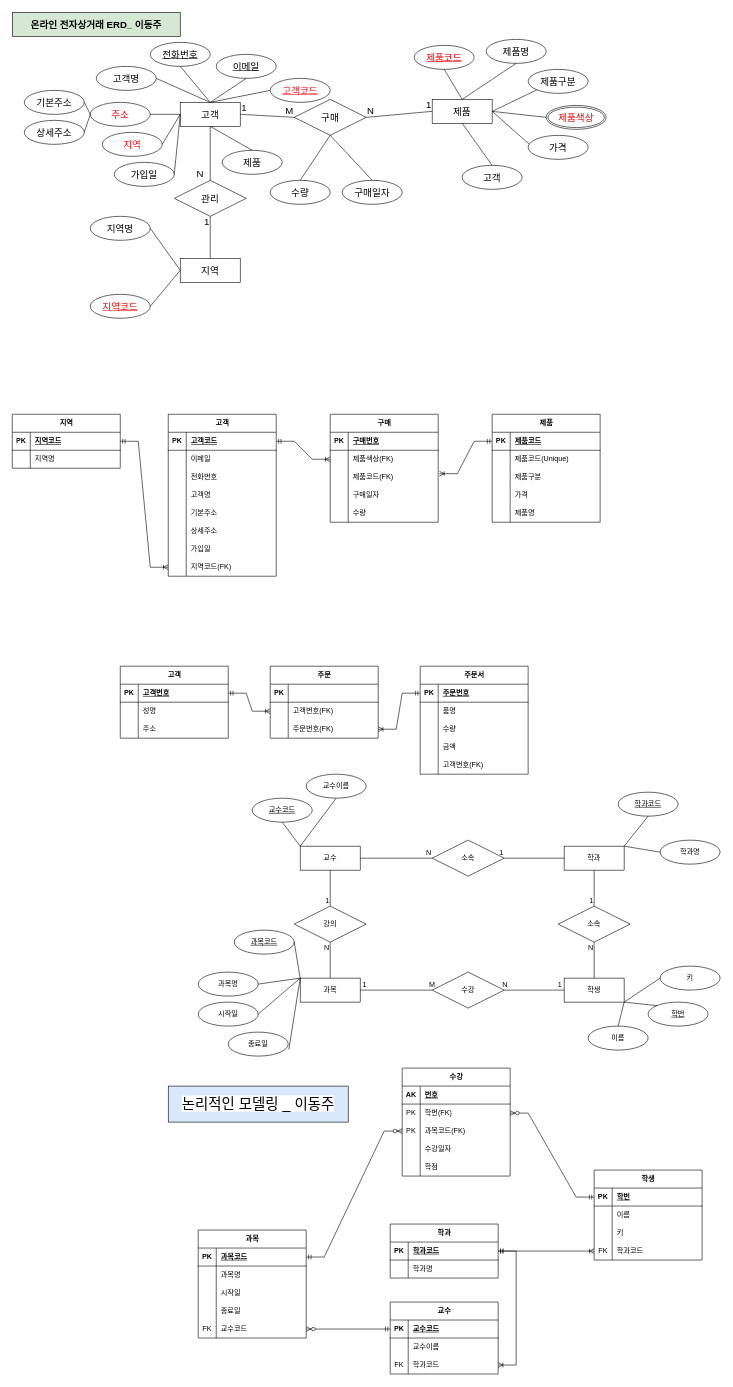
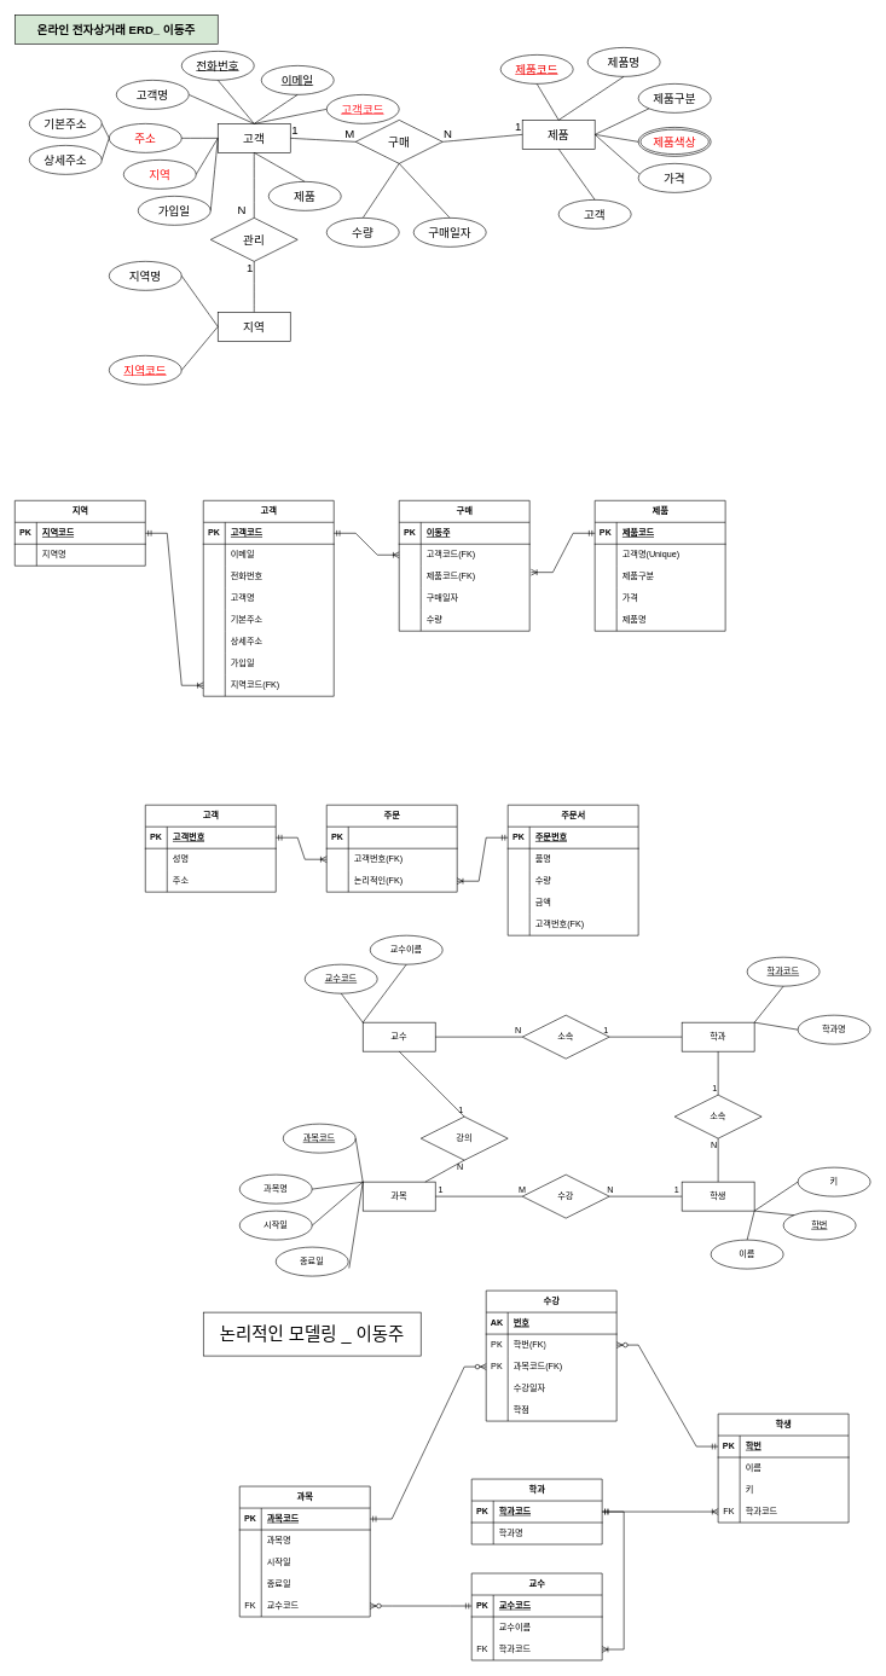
- <mxCell id="31" value="제품색상" style="ellipse;shape=doubleEllipse;margin=3;whiteSpace=wrap;html=1;align=center;fontSize=16;fontColor=#f50505;" parent="1" vertex="1"><mxGeometry x="910" y="175" width="100" height="40" as="geometry" /></mxCell>
+ <mxCell id="31" value="제품색상" style="ellipse;shape=doubleEllipse;margin=3;whiteSpace=wrap;html=1;align=center;fontSize=16;fontColor=#f50505;" parent="1" vertex="1"><mxGeometry x="880" y="175" width="100" height="40" as="geometry" /></mxCell>
- <mxCell id="94" value="구매번호" style="shape=partialRectangle;connectable=0;fillColor=none;top=0;left=0;bottom=0;right=0;align=left;spacingLeft=6;fontStyle=5;overflow=hidden;whiteSpace=wrap;html=1;" parent="92" vertex="1"><mxGeometry x="30" width="150" height="30" as="geometry"><mxRectangle width="150" height="30" as="alternateBounds" /></mxGeometry></mxCell>
+ <mxCell id="94" value="이동주" style="shape=partialRectangle;connectable=0;fillColor=none;top=0;left=0;bottom=0;right=0;align=left;spacingLeft=6;fontStyle=5;overflow=hidden;whiteSpace=wrap;html=1;" parent="92" vertex="1"><mxGeometry x="30" width="150" height="30" as="geometry"><mxRectangle width="150" height="30" as="alternateBounds" /></mxGeometry></mxCell>
- <mxCell id="97" value="제품색상(FK)" style="shape=partialRectangle;connectable=0;fillColor=none;top=0;left=0;bottom=0;right=0;align=left;spacingLeft=6;overflow=hidden;whiteSpace=wrap;html=1;" parent="95" vertex="1"><mxGeometry x="30" width="150" height="30" as="geometry"><mxRectangle width="150" height="30" as="alternateBounds" /></mxGeometry></mxCell>
+ <mxCell id="97" value="고객코드(FK)" style="shape=partialRectangle;connectable=0;fillColor=none;top=0;left=0;bottom=0;right=0;align=left;spacingLeft=6;overflow=hidden;whiteSpace=wrap;html=1;" parent="95" vertex="1"><mxGeometry x="30" width="150" height="30" as="geometry"><mxRectangle width="150" height="30" as="alternateBounds" /></mxGeometry></mxCell>
- <mxCell id="116" value="제품코드(Unique)" style="shape=partialRectangle;connectable=0;fillColor=none;top=0;left=0;bottom=0;right=0;align=left;spacingLeft=6;overflow=hidden;whiteSpace=wrap;html=1;" parent="114" vertex="1"><mxGeometry x="30" width="150" height="30" as="geometry"><mxRectangle width="150" height="30" as="alternateBounds" /></mxGeometry></mxCell>
+ <mxCell id="116" value="고객명(Unique)" style="shape=partialRectangle;connectable=0;fillColor=none;top=0;left=0;bottom=0;right=0;align=left;spacingLeft=6;overflow=hidden;whiteSpace=wrap;html=1;" parent="114" vertex="1"><mxGeometry x="30" width="150" height="30" as="geometry"><mxRectangle width="150" height="30" as="alternateBounds" /></mxGeometry></mxCell>
- <mxCell id="145" value="주문번호(FK)" style="shape=partialRectangle;connectable=0;fillColor=none;top=0;left=0;bottom=0;right=0;align=left;spacingLeft=6;overflow=hidden;whiteSpace=wrap;html=1;" parent="143" vertex="1"><mxGeometry x="30" width="150" height="30" as="geometry"><mxRectangle width="150" height="30" as="alternateBounds" /></mxGeometry></mxCell>
+ <mxCell id="145" value="논리적인(FK)" style="shape=partialRectangle;connectable=0;fillColor=none;top=0;left=0;bottom=0;right=0;align=left;spacingLeft=6;overflow=hidden;whiteSpace=wrap;html=1;" parent="143" vertex="1"><mxGeometry x="30" width="150" height="30" as="geometry"><mxRectangle width="150" height="30" as="alternateBounds" /></mxGeometry></mxCell>
- <mxCell id="192" value="강의" style="shape=rhombus;perimeter=rhombusPerimeter;whiteSpace=wrap;html=1;align=center;" parent="1" vertex="1"><mxGeometry x="490" y="1510" width="120" height="60" as="geometry" /></mxCell>
+ <mxCell id="192" value="강의" style="shape=rhombus;perimeter=rhombusPerimeter;whiteSpace=wrap;html=1;align=center;" parent="1" vertex="1"><mxGeometry x="580" y="1540" width="120" height="60" as="geometry" /></mxCell>
- <mxCell id="279" value="&lt;font style=&quot;font-size: 24px; background-color: rgb(255, 255, 255);&quot;&gt;논리적인 모델링 _ 이동주&lt;/font&gt;" style="rounded=0;whiteSpace=wrap;html=1;fillColor=#dae8fc;" vertex="1" parent="1"><mxGeometry x="280" y="1810" width="300" height="60" as="geometry" /></mxCell>
+ <mxCell id="279" value="&lt;font style=&quot;font-size: 24px; background-color: rgb(255, 255, 255);&quot;&gt;논리적인 모델링 _ 이동주&lt;/font&gt;" style="rounded=0;whiteSpace=wrap;html=1;" vertex="1" parent="1"><mxGeometry x="280" y="1810" width="300" height="60" as="geometry" /></mxCell>
